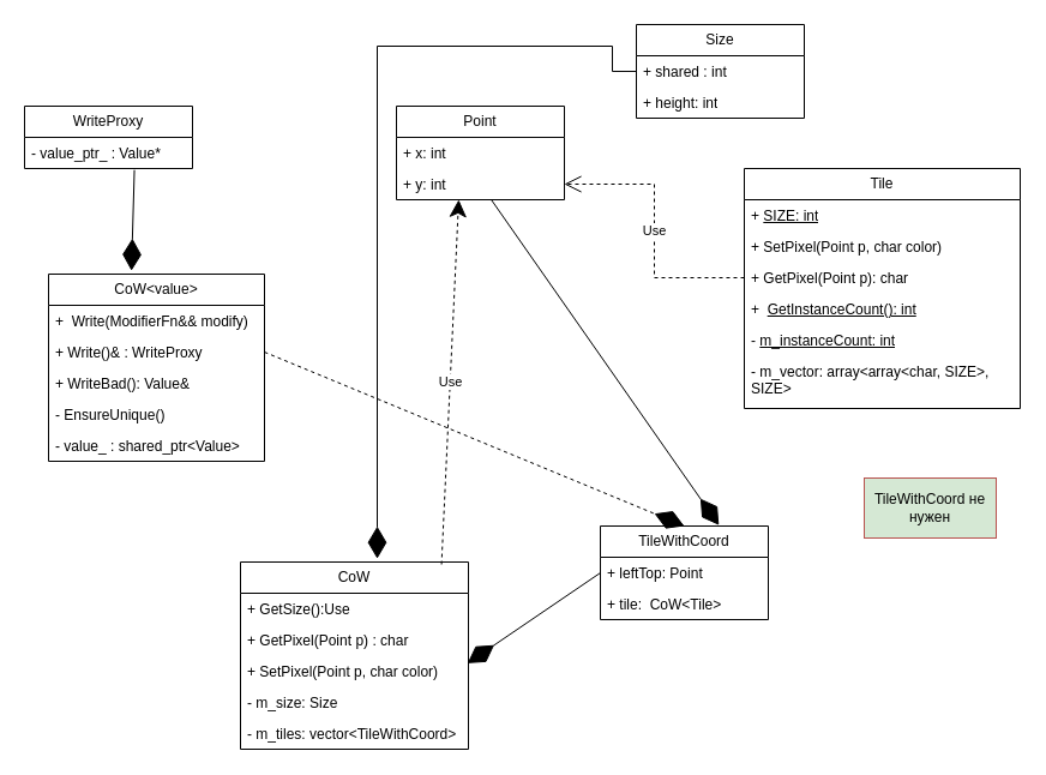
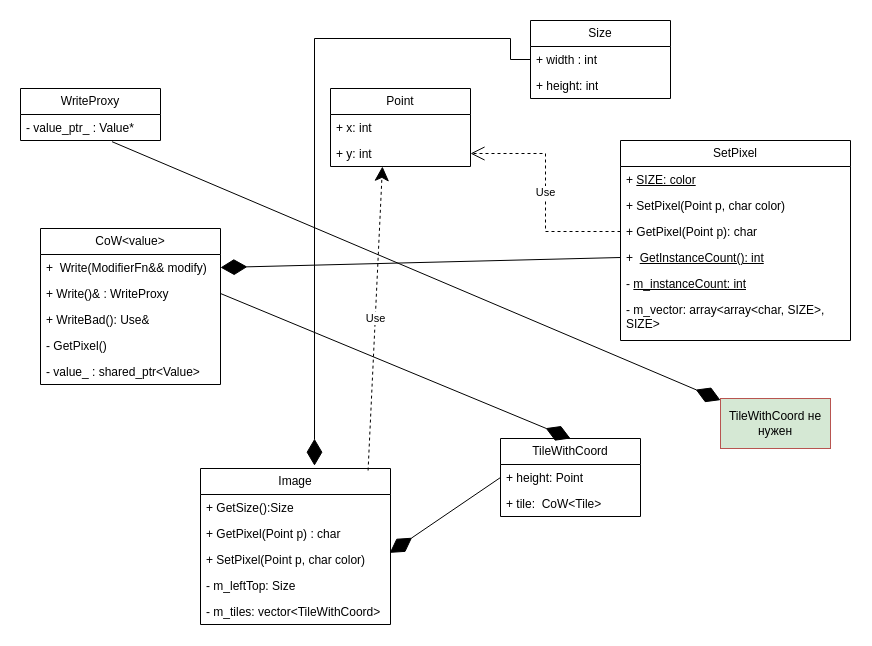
- <mxCell id="13" value="+ shared : int" style="text;strokeColor=none;fillColor=none;align=left;verticalAlign=top;spacingLeft=4;spacingRight=4;overflow=hidden;rotatable=0;points=[[0,0.5],[1,0.5]];portConstraint=eastwest;whiteSpace=wrap;html=1;" parent="12" vertex="1"><mxGeometry y="26" width="140" height="26" as="geometry" /></mxCell>
+ <mxCell id="13" value="+ width : int" style="text;strokeColor=none;fillColor=none;align=left;verticalAlign=top;spacingLeft=4;spacingRight=4;overflow=hidden;rotatable=0;points=[[0,0.5],[1,0.5]];portConstraint=eastwest;whiteSpace=wrap;html=1;" parent="12" vertex="1"><mxGeometry y="26" width="140" height="26" as="geometry" /></mxCell>
- <mxCell id="2" value="Tile" style="swimlane;fontStyle=0;childLayout=stackLayout;horizontal=1;startSize=26;fillColor=none;horizontalStack=0;resizeParent=1;resizeParentMax=0;resizeLast=0;collapsible=1;marginBottom=0;whiteSpace=wrap;html=1;" parent="1" vertex="1"><mxGeometry x="620" y="140" width="230" height="200" as="geometry" /></mxCell>
+ <mxCell id="2" value="SetPixel" style="swimlane;fontStyle=0;childLayout=stackLayout;horizontal=1;startSize=26;fillColor=none;horizontalStack=0;resizeParent=1;resizeParentMax=0;resizeLast=0;collapsible=1;marginBottom=0;whiteSpace=wrap;html=1;" parent="1" vertex="1"><mxGeometry x="620" y="140" width="230" height="200" as="geometry" /></mxCell>
- <mxCell id="23" value="" style="endArrow=diamondThin;endFill=1;endSize=24;html=1;rounded=0;entryX=0.384;entryY=-0.018;entryDx=0;entryDy=0;entryPerimeter=0;exitX=0.654;exitY=1.046;exitDx=0;exitDy=0;exitPerimeter=0;" parent="1" source="22" target="15" edge="1"><mxGeometry width="160" relative="1" as="geometry"><mxPoint x="350" y="248" as="sourcePoint" /><mxPoint x="510" y="248" as="targetPoint" /></mxGeometry></mxCell>
+ <mxCell id="23" value="" style="endArrow=diamondThin;endFill=1;endSize=24;html=1;rounded=0;exitX=0.654;exitY=1.046;exitDx=0;exitDy=0;exitPerimeter=0;" parent="1" source="22" target="40" edge="1"><mxGeometry width="160" relative="1" as="geometry"><mxPoint x="350" y="248" as="sourcePoint" /><mxPoint x="510" y="248" as="targetPoint" /></mxGeometry></mxCell>
- <mxCell id="3" value="+ &lt;u&gt;SIZE: int&lt;/u&gt;" style="text;strokeColor=none;fillColor=none;align=left;verticalAlign=top;spacingLeft=4;spacingRight=4;overflow=hidden;rotatable=0;points=[[0,0.5],[1,0.5]];portConstraint=eastwest;whiteSpace=wrap;html=1;" parent="2" vertex="1"><mxGeometry y="26" width="230" height="26" as="geometry" /></mxCell>
+ <mxCell id="3" value="+ &lt;u&gt;SIZE: color&lt;/u&gt;" style="text;strokeColor=none;fillColor=none;align=left;verticalAlign=top;spacingLeft=4;spacingRight=4;overflow=hidden;rotatable=0;points=[[0,0.5],[1,0.5]];portConstraint=eastwest;whiteSpace=wrap;html=1;" parent="2" vertex="1"><mxGeometry y="26" width="230" height="26" as="geometry" /></mxCell>
+ <mxCell id="37" value="" style="endArrow=diamondThin;endFill=1;endSize=24;html=1;rounded=0;exitX=0;exitY=0.5;exitDx=0;exitDy=0;entryX=1;entryY=0.5;entryDx=0;entryDy=0;" parent="1" source="6" target="16" edge="1"><mxGeometry width="160" relative="1" as="geometry"><mxPoint x="310" y="323" as="sourcePoint" /><mxPoint x="590" y="408" as="targetPoint" /></mxGeometry></mxCell>
- <mxCell id="35" value="" style="endArrow=diamondThin;endFill=1;endSize=24;html=1;rounded=0;entryX=0.706;entryY=-0.01;entryDx=0;entryDy=0;entryPerimeter=0;" parent="1" source="11" target="30" edge="1"><mxGeometry width="160" relative="1" as="geometry"><mxPoint x="310" y="323" as="sourcePoint" /><mxPoint x="580" y="448" as="targetPoint" /></mxGeometry></mxCell>
- <mxCell id="18" value="+ WriteBad(): Value&amp;amp;" style="text;strokeColor=none;fillColor=none;align=left;verticalAlign=top;spacingLeft=4;spacingRight=4;overflow=hidden;rotatable=0;points=[[0,0.5],[1,0.5]];portConstraint=eastwest;whiteSpace=wrap;html=1;" parent="15" vertex="1"><mxGeometry y="78" width="180" height="26" as="geometry" /></mxCell>
+ <mxCell id="18" value="+ WriteBad(): Use&amp;amp;" style="text;strokeColor=none;fillColor=none;align=left;verticalAlign=top;spacingLeft=4;spacingRight=4;overflow=hidden;rotatable=0;points=[[0,0.5],[1,0.5]];portConstraint=eastwest;whiteSpace=wrap;html=1;" parent="15" vertex="1"><mxGeometry y="78" width="180" height="26" as="geometry" /></mxCell>
- <mxCell id="19" value="- EnsureUnique()" style="text;strokeColor=none;fillColor=none;align=left;verticalAlign=top;spacingLeft=4;spacingRight=4;overflow=hidden;rotatable=0;points=[[0,0.5],[1,0.5]];portConstraint=eastwest;whiteSpace=wrap;html=1;" parent="15" vertex="1"><mxGeometry y="104" width="180" height="26" as="geometry" /></mxCell>
+ <mxCell id="19" value="- GetPixel()" style="text;strokeColor=none;fillColor=none;align=left;verticalAlign=top;spacingLeft=4;spacingRight=4;overflow=hidden;rotatable=0;points=[[0,0.5],[1,0.5]];portConstraint=eastwest;whiteSpace=wrap;html=1;" parent="15" vertex="1"><mxGeometry y="104" width="180" height="26" as="geometry" /></mxCell>
- <mxCell id="34" value="" style="endArrow=diamondThin;endFill=1;endSize=24;html=1;rounded=0;entryX=0.5;entryY=0;entryDx=0;entryDy=0;exitX=1;exitY=0.5;exitDx=0;exitDy=0;dashed=1;" parent="1" source="17" target="30" edge="1"><mxGeometry width="160" relative="1" as="geometry"><mxPoint x="510" y="487" as="sourcePoint" /><mxPoint x="399" y="562" as="targetPoint" /></mxGeometry></mxCell>
+ <mxCell id="34" value="" style="endArrow=diamondThin;endFill=1;endSize=24;html=1;rounded=0;entryX=0.5;entryY=0;entryDx=0;entryDy=0;exitX=1;exitY=0.5;exitDx=0;exitDy=0;" parent="1" source="17" target="30" edge="1"><mxGeometry width="160" relative="1" as="geometry"><mxPoint x="510" y="487" as="sourcePoint" /><mxPoint x="399" y="562" as="targetPoint" /></mxGeometry></mxCell>
- <mxCell id="31" value="+ leftTop: Point" style="text;strokeColor=none;fillColor=none;align=left;verticalAlign=top;spacingLeft=4;spacingRight=4;overflow=hidden;rotatable=0;points=[[0,0.5],[1,0.5]];portConstraint=eastwest;whiteSpace=wrap;html=1;" parent="30" vertex="1"><mxGeometry y="26" width="140" height="26" as="geometry" /></mxCell>
+ <mxCell id="31" value="+ height: Point" style="text;strokeColor=none;fillColor=none;align=left;verticalAlign=top;spacingLeft=4;spacingRight=4;overflow=hidden;rotatable=0;points=[[0,0.5],[1,0.5]];portConstraint=eastwest;whiteSpace=wrap;html=1;" parent="30" vertex="1"><mxGeometry y="26" width="140" height="26" as="geometry" /></mxCell>
- <mxCell id="24" value="CoW" style="swimlane;fontStyle=0;childLayout=stackLayout;horizontal=1;startSize=26;fillColor=none;horizontalStack=0;resizeParent=1;resizeParentMax=0;resizeLast=0;collapsible=1;marginBottom=0;whiteSpace=wrap;html=1;" parent="1" vertex="1"><mxGeometry x="200" y="468" width="190" height="156" as="geometry" /></mxCell>
+ <mxCell id="24" value="Image" style="swimlane;fontStyle=0;childLayout=stackLayout;horizontal=1;startSize=26;fillColor=none;horizontalStack=0;resizeParent=1;resizeParentMax=0;resizeLast=0;collapsible=1;marginBottom=0;whiteSpace=wrap;html=1;" parent="1" vertex="1"><mxGeometry x="200" y="468" width="190" height="156" as="geometry" /></mxCell>
- <mxCell id="25" value="+ GetSize():Use&amp;nbsp;" style="text;strokeColor=none;fillColor=none;align=left;verticalAlign=top;spacingLeft=4;spacingRight=4;overflow=hidden;rotatable=0;points=[[0,0.5],[1,0.5]];portConstraint=eastwest;whiteSpace=wrap;html=1;" parent="24" vertex="1"><mxGeometry y="26" width="190" height="26" as="geometry" /></mxCell>
+ <mxCell id="25" value="+ GetSize():Size&amp;nbsp;" style="text;strokeColor=none;fillColor=none;align=left;verticalAlign=top;spacingLeft=4;spacingRight=4;overflow=hidden;rotatable=0;points=[[0,0.5],[1,0.5]];portConstraint=eastwest;whiteSpace=wrap;html=1;" parent="24" vertex="1"><mxGeometry y="26" width="190" height="26" as="geometry" /></mxCell>
- <mxCell id="28" value="- m_size: Size&amp;nbsp;" style="text;strokeColor=none;fillColor=none;align=left;verticalAlign=top;spacingLeft=4;spacingRight=4;overflow=hidden;rotatable=0;points=[[0,0.5],[1,0.5]];portConstraint=eastwest;whiteSpace=wrap;html=1;" parent="24" vertex="1"><mxGeometry y="104" width="190" height="26" as="geometry" /></mxCell>
+ <mxCell id="28" value="- m_leftTop: Size&amp;nbsp;" style="text;strokeColor=none;fillColor=none;align=left;verticalAlign=top;spacingLeft=4;spacingRight=4;overflow=hidden;rotatable=0;points=[[0,0.5],[1,0.5]];portConstraint=eastwest;whiteSpace=wrap;html=1;" parent="24" vertex="1"><mxGeometry y="104" width="190" height="26" as="geometry" /></mxCell>
